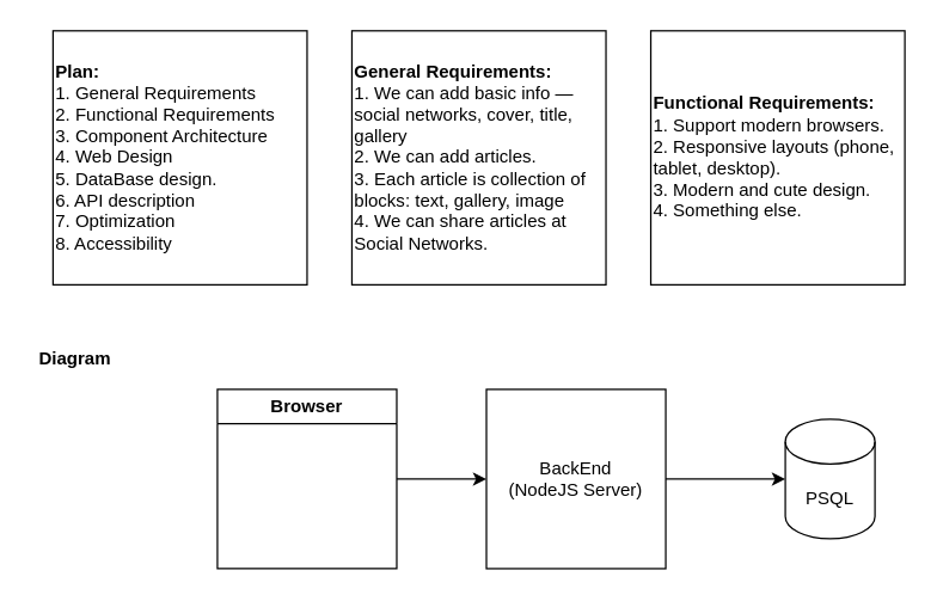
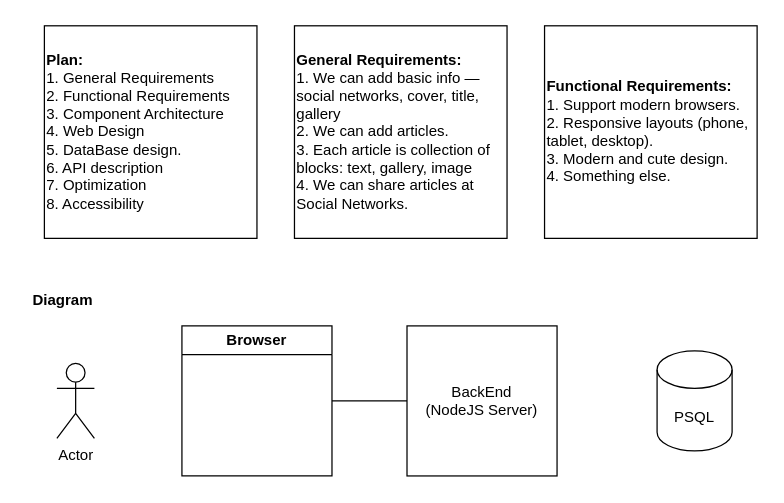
+ <mxCell id="5" value="Actor" style="shape=umlActor;verticalLabelPosition=bottom;verticalAlign=top;html=1;outlineConnect=0;" vertex="1" parent="1"><mxGeometry x="45" y="290" width="30" height="60" as="geometry" /></mxCell>
- <mxCell id="11" value="" style="endArrow=classic;html=1;rounded=0;exitX=1;exitY=0.5;exitDx=0;exitDy=0;entryX=0;entryY=0.5;entryDx=0;entryDy=0;" edge="1" parent="1" source="7" target="8"><mxGeometry width="50" height="50" relative="1" as="geometry"><mxPoint x="445" y="300" as="sourcePoint" /><mxPoint x="495" y="250" as="targetPoint" /></mxGeometry></mxCell>
+ <mxCell id="11" value="" style="endArrow=none;html=1;rounded=0;exitX=1;exitY=0.5;exitDx=0;exitDy=0;entryX=0;entryY=0.5;entryDx=0;entryDy=0;" edge="1" parent="1" source="7" target="8"><mxGeometry width="50" height="50" relative="1" as="geometry"><mxPoint x="445" y="300" as="sourcePoint" /><mxPoint x="495" y="250" as="targetPoint" /></mxGeometry></mxCell>
- <mxCell id="10" value="" style="endArrow=classic;html=1;rounded=0;entryX=0;entryY=0.5;entryDx=0;entryDy=0;entryPerimeter=0;exitX=1;exitY=0.5;exitDx=0;exitDy=0;" edge="1" parent="1" source="8" target="9"><mxGeometry width="50" height="50" relative="1" as="geometry"><mxPoint x="445" y="300" as="sourcePoint" /><mxPoint x="495" y="250" as="targetPoint" /></mxGeometry></mxCell>
